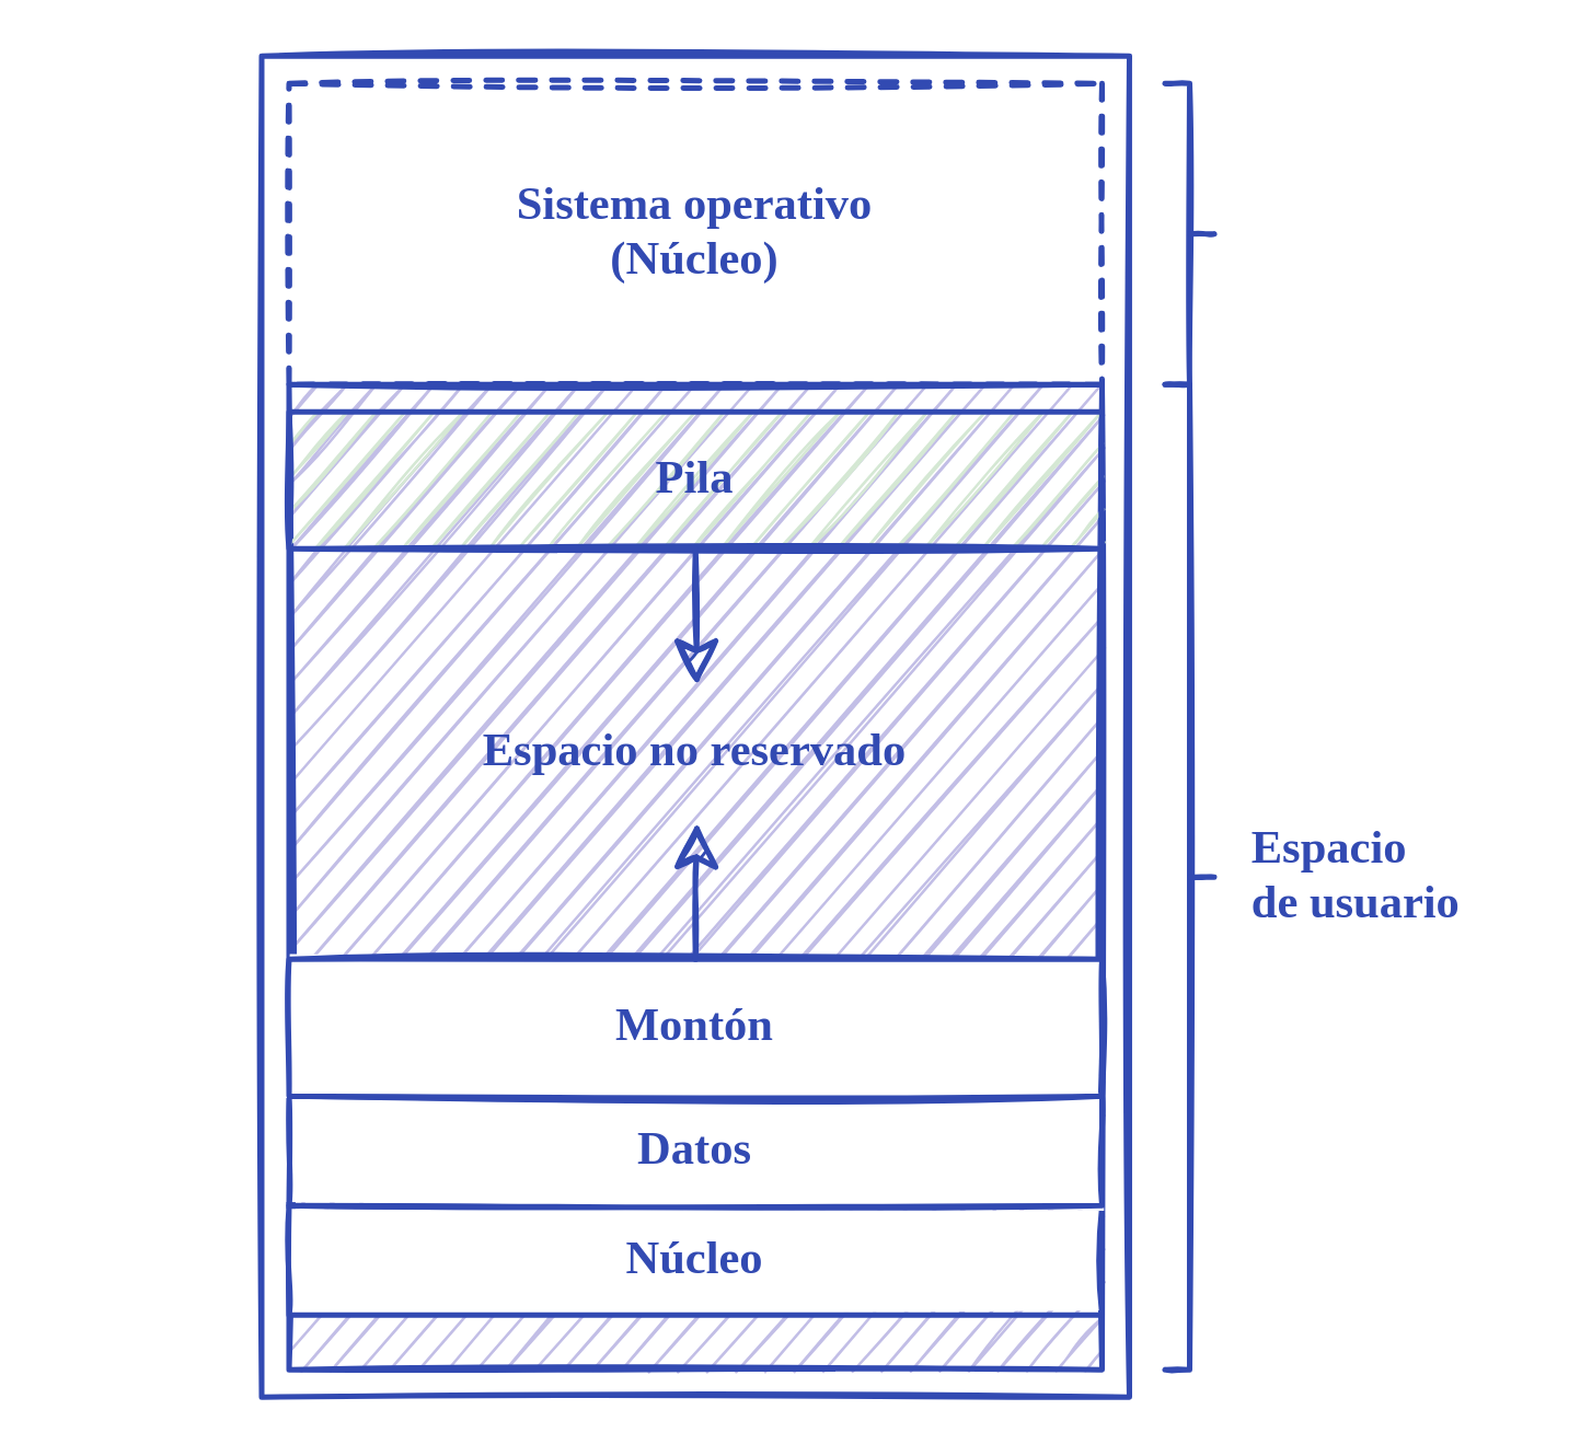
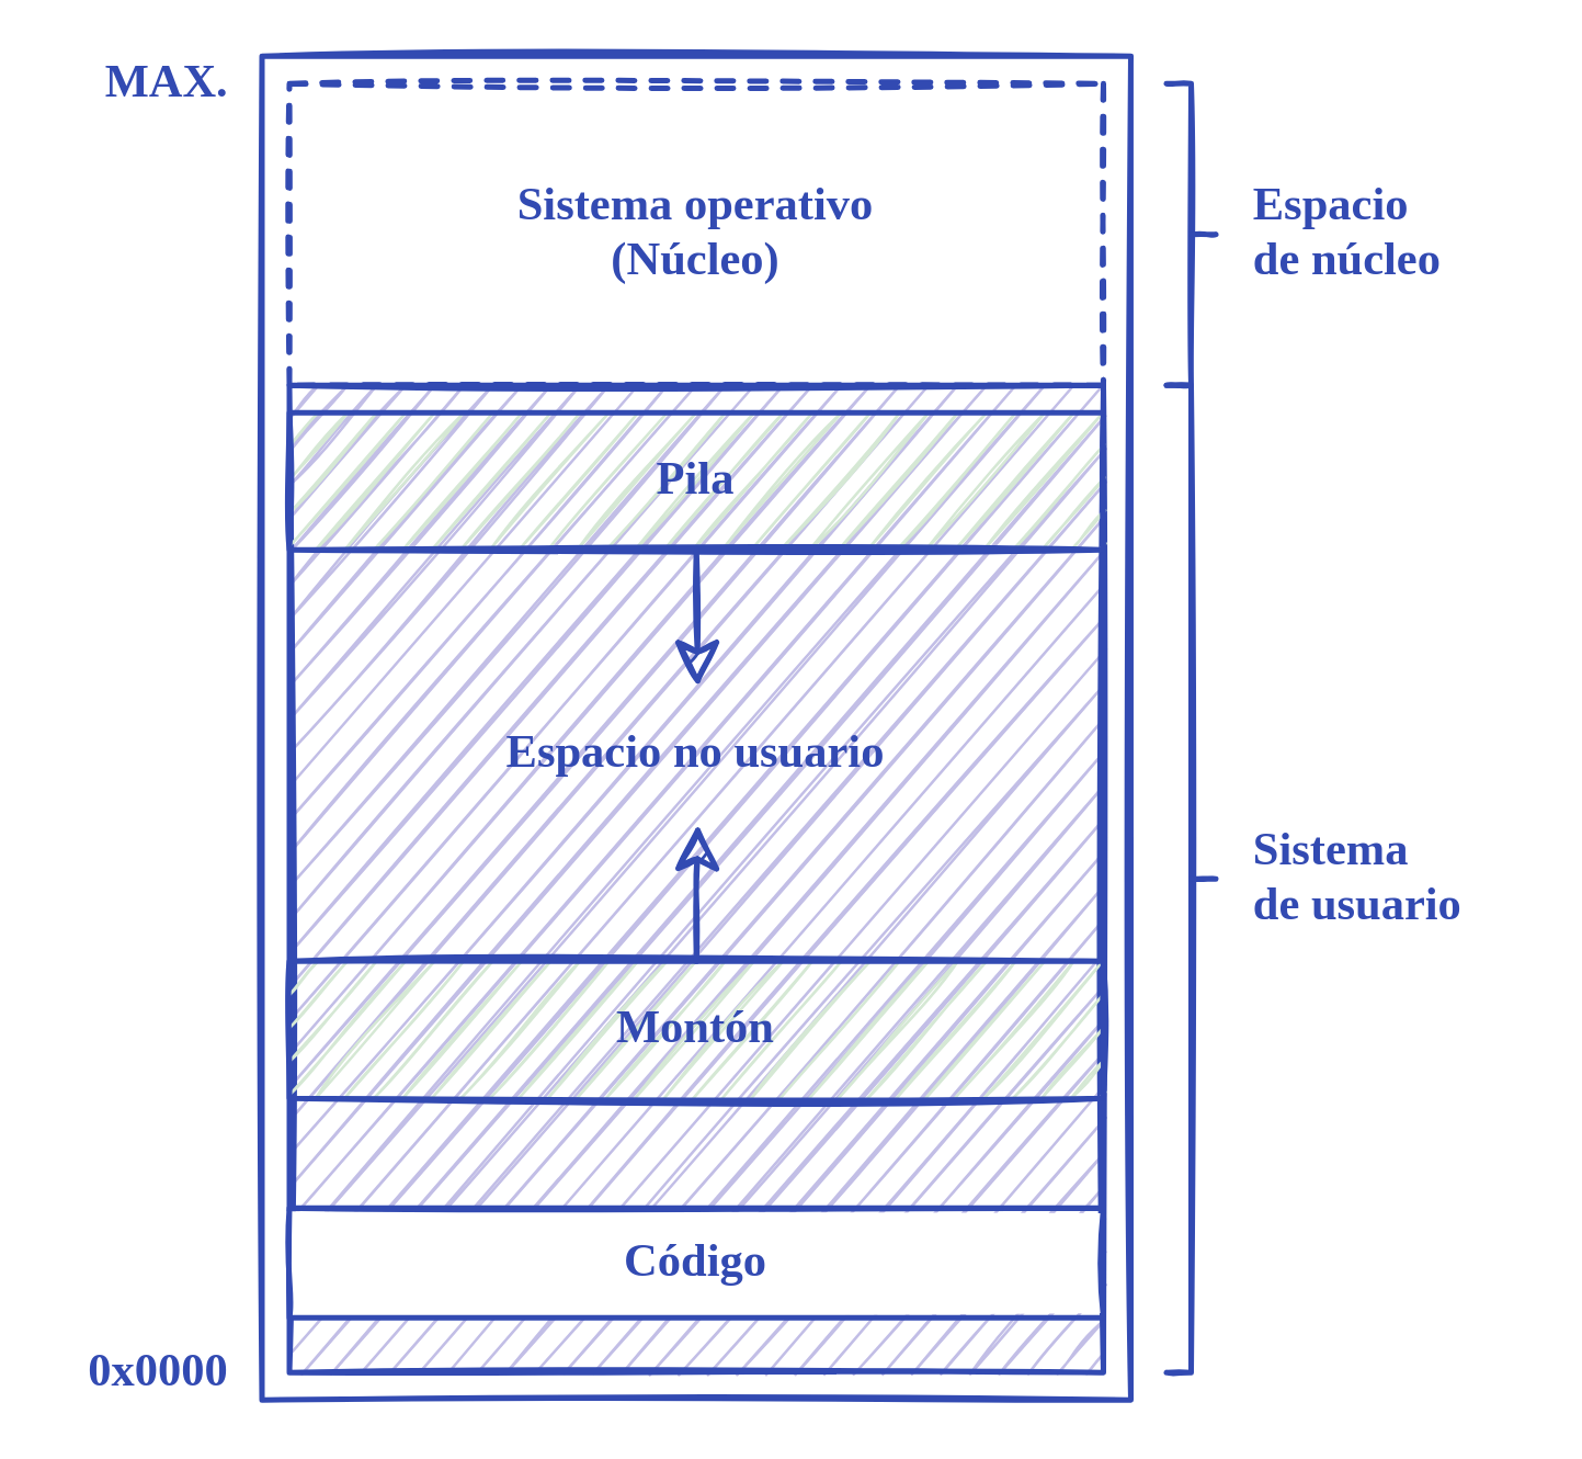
+ <mxCell id="7" value="MAX." style="text;strokeColor=none;fillColor=none;align=right;verticalAlign=middle;rounded=0;shadow=0;sketch=1;fontFamily=Ink Free;fontSize=17;fontStyle=1;spacingRight=10;fontColor=#324AB2;fontSource=https%3A%2F%2Full-esit-sistemas-operativos.github.io%2Fssoo-apuntes%2Ffonts%2FInkFree.woff;spacingBottom=5;" vertex="1" parent="1"><mxGeometry x="20" y="20" width="75" height="20" as="geometry" /></mxCell>
+ <mxCell id="16" value="Espacio&#10;de núcleo" style="text;align=left;verticalAlign=middle;rounded=0;shadow=0;sketch=1;fontFamily=Ink Free;fontSize=17;fontStyle=1;flipV=0;flipH=1;fontSource=https%3A%2F%2Full-esit-sistemas-operativos.github.io%2Fssoo-apuntes%2Ffonts%2FInkFree.woff;spacingBottom=5;fontColor=#324AB2;" vertex="1" parent="1"><mxGeometry x="455" y="65" width="100" height="40" as="geometry" /></mxCell>
- <mxCell id="17" value="Espacio no reservado" style="text;strokeColor=none;fillColor=none;align=center;verticalAlign=middle;rounded=0;fontFamily=Ink Free;fontSource=https%3A%2F%2Full-esit-sistemas-operativos.github.io%2Fssoo-apuntes%2Ffonts%2FInkFree.woff;fontStyle=1;fontColor=#324AB2;fontSize=17;spacingBottom=5;" vertex="1" parent="1"><mxGeometry x="105" y="259" width="297" height="31" as="geometry" /></mxCell>
+ <mxCell id="17" value="Espacio no usuario" style="text;strokeColor=none;fillColor=none;align=center;verticalAlign=middle;rounded=0;fontFamily=Ink Free;fontSource=https%3A%2F%2Full-esit-sistemas-operativos.github.io%2Fssoo-apuntes%2Ffonts%2FInkFree.woff;fontStyle=1;fontColor=#324AB2;fontSize=17;spacingBottom=5;" vertex="1" parent="1"><mxGeometry x="105" y="259" width="297" height="31" as="geometry" /></mxCell>
- <mxCell id="14" value="Espacio&#10;de usuario" style="text;align=left;verticalAlign=middle;rounded=0;shadow=0;sketch=1;fontFamily=Ink Free;fontSize=17;fontStyle=1;flipV=0;flipH=1;fontSource=https%3A%2F%2Full-esit-sistemas-operativos.github.io%2Fssoo-apuntes%2Ffonts%2FInkFree.woff;spacingBottom=5;fontColor=#324AB2;" vertex="1" parent="1"><mxGeometry x="455" y="300" width="100" height="40" as="geometry" /></mxCell>
+ <mxCell id="14" value="Sistema&#10;de usuario" style="text;align=left;verticalAlign=middle;rounded=0;shadow=0;sketch=1;fontFamily=Ink Free;fontSize=17;fontStyle=1;flipV=0;flipH=1;fontSource=https%3A%2F%2Full-esit-sistemas-operativos.github.io%2Fssoo-apuntes%2Ffonts%2FInkFree.woff;spacingBottom=5;fontColor=#324AB2;" vertex="1" parent="1"><mxGeometry x="455" y="300" width="100" height="40" as="geometry" /></mxCell>
- <mxCell id="9" value="Montón" style="rounded=0;shadow=0;sketch=1;strokeWidth=2;fontFamily=Ink Free;fontSize=17;spacing=20;strokeColor=#324AB2;fontColor=#324AB2;fontSource=https%3A%2F%2Full-esit-sistemas-operativos.github.io%2Fssoo-apuntes%2Ffonts%2FInkFree.woff;fontStyle=1;spacingBottom=5;" vertex="1" parent="1"><mxGeometry x="105" y="350" width="297" height="50" as="geometry" /></mxCell>
+ <mxCell id="9" value="Montón" style="rounded=0;shadow=0;sketch=1;strokeWidth=2;fontFamily=Ink Free;fontSize=17;spacing=20;strokeColor=#324AB2;fontColor=#324AB2;fontSource=https%3A%2F%2Full-esit-sistemas-operativos.github.io%2Fssoo-apuntes%2Ffonts%2FInkFree.woff;fontStyle=1;spacingBottom=5;fillColor=#d5e8d4;" vertex="1" parent="1"><mxGeometry x="105" y="350" width="297" height="50" as="geometry" /></mxCell>
- <mxCell id="8" value="Datos" style="rounded=0;shadow=0;sketch=1;strokeWidth=2;fontFamily=Ink Free;fontSize=17;spacing=20;strokeColor=#324AB2;fontColor=#324AB2;fontSource=https%3A%2F%2Full-esit-sistemas-operativos.github.io%2Fssoo-apuntes%2Ffonts%2FInkFree.woff;fontStyle=1;spacingBottom=5;" vertex="1" parent="1"><mxGeometry x="105" y="400" width="297" height="40" as="geometry" /></mxCell>
- <mxCell id="5" value="Núcleo" style="rounded=0;shadow=0;sketch=1;strokeWidth=2;fontFamily=Ink Free;fontSize=17;spacing=20;strokeColor=#324AB2;fontColor=#324AB2;fontSource=https%3A%2F%2Full-esit-sistemas-operativos.github.io%2Fssoo-apuntes%2Ffonts%2FInkFree.woff;fontStyle=1;spacingBottom=5;" vertex="1" parent="1"><mxGeometry x="105" y="440" width="297" height="40" as="geometry" /></mxCell>
+ <mxCell id="5" value="Código" style="rounded=0;shadow=0;sketch=1;strokeWidth=2;fontFamily=Ink Free;fontSize=17;spacing=20;strokeColor=#324AB2;fontColor=#324AB2;fontSource=https%3A%2F%2Full-esit-sistemas-operativos.github.io%2Fssoo-apuntes%2Ffonts%2FInkFree.woff;fontStyle=1;spacingBottom=5;" vertex="1" parent="1"><mxGeometry x="105" y="440" width="297" height="40" as="geometry" /></mxCell>
+ <mxCell id="6" value="0x0000" style="text;strokeColor=none;fillColor=none;align=right;verticalAlign=middle;rounded=0;shadow=0;sketch=1;fontFamily=Ink Free;fontSize=17;fontStyle=1;spacingRight=10;fontColor=#324AB2;fontSource=https%3A%2F%2Full-esit-sistemas-operativos.github.io%2Fssoo-apuntes%2Ffonts%2FInkFree.woff;spacingBottom=5;" vertex="1" parent="1"><mxGeometry x="20" y="490" width="75" height="20" as="geometry" /></mxCell>
